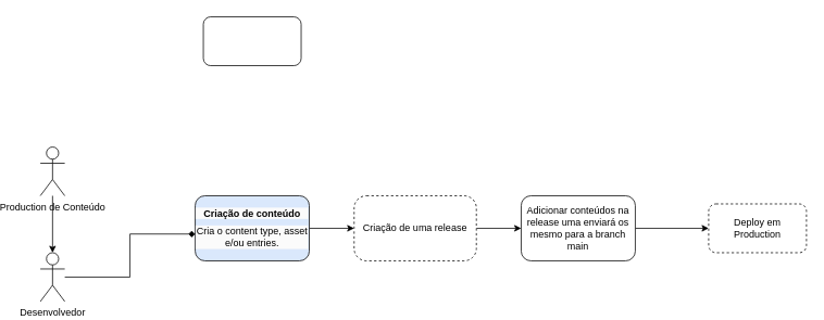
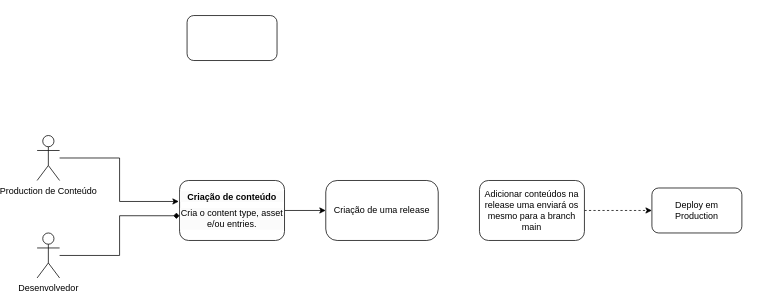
- <mxCell id="8" style="edgeStyle=orthogonalEdgeStyle;rounded=0;orthogonalLoop=1;jettySize=auto;html=1;" edge="1" parent="1" source="5" target="4"><mxGeometry relative="1" as="geometry" /></mxCell>
+ <mxCell id="8" style="edgeStyle=orthogonalEdgeStyle;rounded=0;orthogonalLoop=1;jettySize=auto;html=1;entryX=-0.007;entryY=0.35;entryDx=0;entryDy=0;entryPerimeter=0;" edge="1" parent="1" source="5" target="3"><mxGeometry relative="1" as="geometry" /></mxCell>
- <mxCell id="3" value="&lt;meta charset=&quot;utf-8&quot;&gt;&lt;h1 style=&quot;forced-color-adjust: none; color: rgb(0, 0, 0); font-family: Helvetica; font-style: normal; font-variant-ligatures: normal; font-variant-caps: normal; letter-spacing: normal; orphans: 2; text-align: center; text-indent: 0px; text-transform: none; widows: 2; word-spacing: 0px; -webkit-text-stroke-width: 0px; white-space: normal; background-color: rgb(251, 251, 251); text-decoration-thickness: initial; text-decoration-style: initial; text-decoration-color: initial; margin-top: 0px; font-size: 12px;&quot;&gt;Criação de conteúdo&lt;/h1&gt;&lt;div style=&quot;forced-color-adjust: none; color: rgb(0, 0, 0); font-family: Helvetica; font-size: 12px; font-style: normal; font-variant-ligatures: normal; font-variant-caps: normal; font-weight: 400; letter-spacing: normal; orphans: 2; text-align: center; text-indent: 0px; text-transform: none; widows: 2; word-spacing: 0px; -webkit-text-stroke-width: 0px; white-space: normal; background-color: rgb(251, 251, 251); text-decoration-thickness: initial; text-decoration-style: initial; text-decoration-color: initial;&quot;&gt;Cria o content type, asset e/ou entries.&lt;/div&gt;" style="rounded=1;whiteSpace=wrap;html=1;fillColor=#dae8fc;" vertex="1" parent="1"><mxGeometry x="210" y="240" width="140" height="80" as="geometry" /></mxCell>
+ <mxCell id="3" value="&lt;meta charset=&quot;utf-8&quot;&gt;&lt;h1 style=&quot;forced-color-adjust: none; color: rgb(0, 0, 0); font-family: Helvetica; font-style: normal; font-variant-ligatures: normal; font-variant-caps: normal; letter-spacing: normal; orphans: 2; text-align: center; text-indent: 0px; text-transform: none; widows: 2; word-spacing: 0px; -webkit-text-stroke-width: 0px; white-space: normal; background-color: rgb(251, 251, 251); text-decoration-thickness: initial; text-decoration-style: initial; text-decoration-color: initial; margin-top: 0px; font-size: 12px;&quot;&gt;Criação de conteúdo&lt;/h1&gt;&lt;div style=&quot;forced-color-adjust: none; color: rgb(0, 0, 0); font-family: Helvetica; font-size: 12px; font-style: normal; font-variant-ligatures: normal; font-variant-caps: normal; font-weight: 400; letter-spacing: normal; orphans: 2; text-align: center; text-indent: 0px; text-transform: none; widows: 2; word-spacing: 0px; -webkit-text-stroke-width: 0px; white-space: normal; background-color: rgb(251, 251, 251); text-decoration-thickness: initial; text-decoration-style: initial; text-decoration-color: initial;&quot;&gt;Cria o content type, asset e/ou entries.&lt;/div&gt;" style="rounded=1;whiteSpace=wrap;html=1;" vertex="1" parent="1"><mxGeometry x="210" y="240" width="140" height="80" as="geometry" /></mxCell>
- <mxCell id="11" value="Criação de uma release" style="rounded=1;whiteSpace=wrap;html=1;arcSize=19;dashed=1;" vertex="1" parent="1"><mxGeometry x="405" y="240" width="150" height="80" as="geometry" /></mxCell>
+ <mxCell id="11" value="Criação de uma release" style="rounded=1;whiteSpace=wrap;html=1;arcSize=19;" vertex="1" parent="1"><mxGeometry x="405" y="240" width="150" height="80" as="geometry" /></mxCell>
- <mxCell id="10" style="edgeStyle=orthogonalEdgeStyle;rounded=0;orthogonalLoop=1;jettySize=auto;html=1;entryX=0;entryY=0.5;entryDx=0;entryDy=0;" edge="1" parent="1" source="11" target="7"><mxGeometry relative="1" as="geometry" /></mxCell>
- <mxCell id="6" value="" style="edgeStyle=orthogonalEdgeStyle;rounded=0;orthogonalLoop=1;jettySize=auto;html=1;" edge="1" parent="1" source="7" target="12"><mxGeometry relative="1" as="geometry" /></mxCell>
+ <mxCell id="6" value="" style="edgeStyle=orthogonalEdgeStyle;rounded=0;orthogonalLoop=1;jettySize=auto;html=1;dashed=1;" edge="1" parent="1" source="7" target="12"><mxGeometry relative="1" as="geometry" /></mxCell>
- <mxCell id="12" value="Deploy em Production" style="whiteSpace=wrap;html=1;rounded=1;dashed=1;" vertex="1" parent="1"><mxGeometry x="840" y="250" width="120" height="60" as="geometry" /></mxCell>
+ <mxCell id="12" value="Deploy em Production" style="whiteSpace=wrap;html=1;rounded=1;" vertex="1" parent="1"><mxGeometry x="840" y="250" width="120" height="60" as="geometry" /></mxCell>
